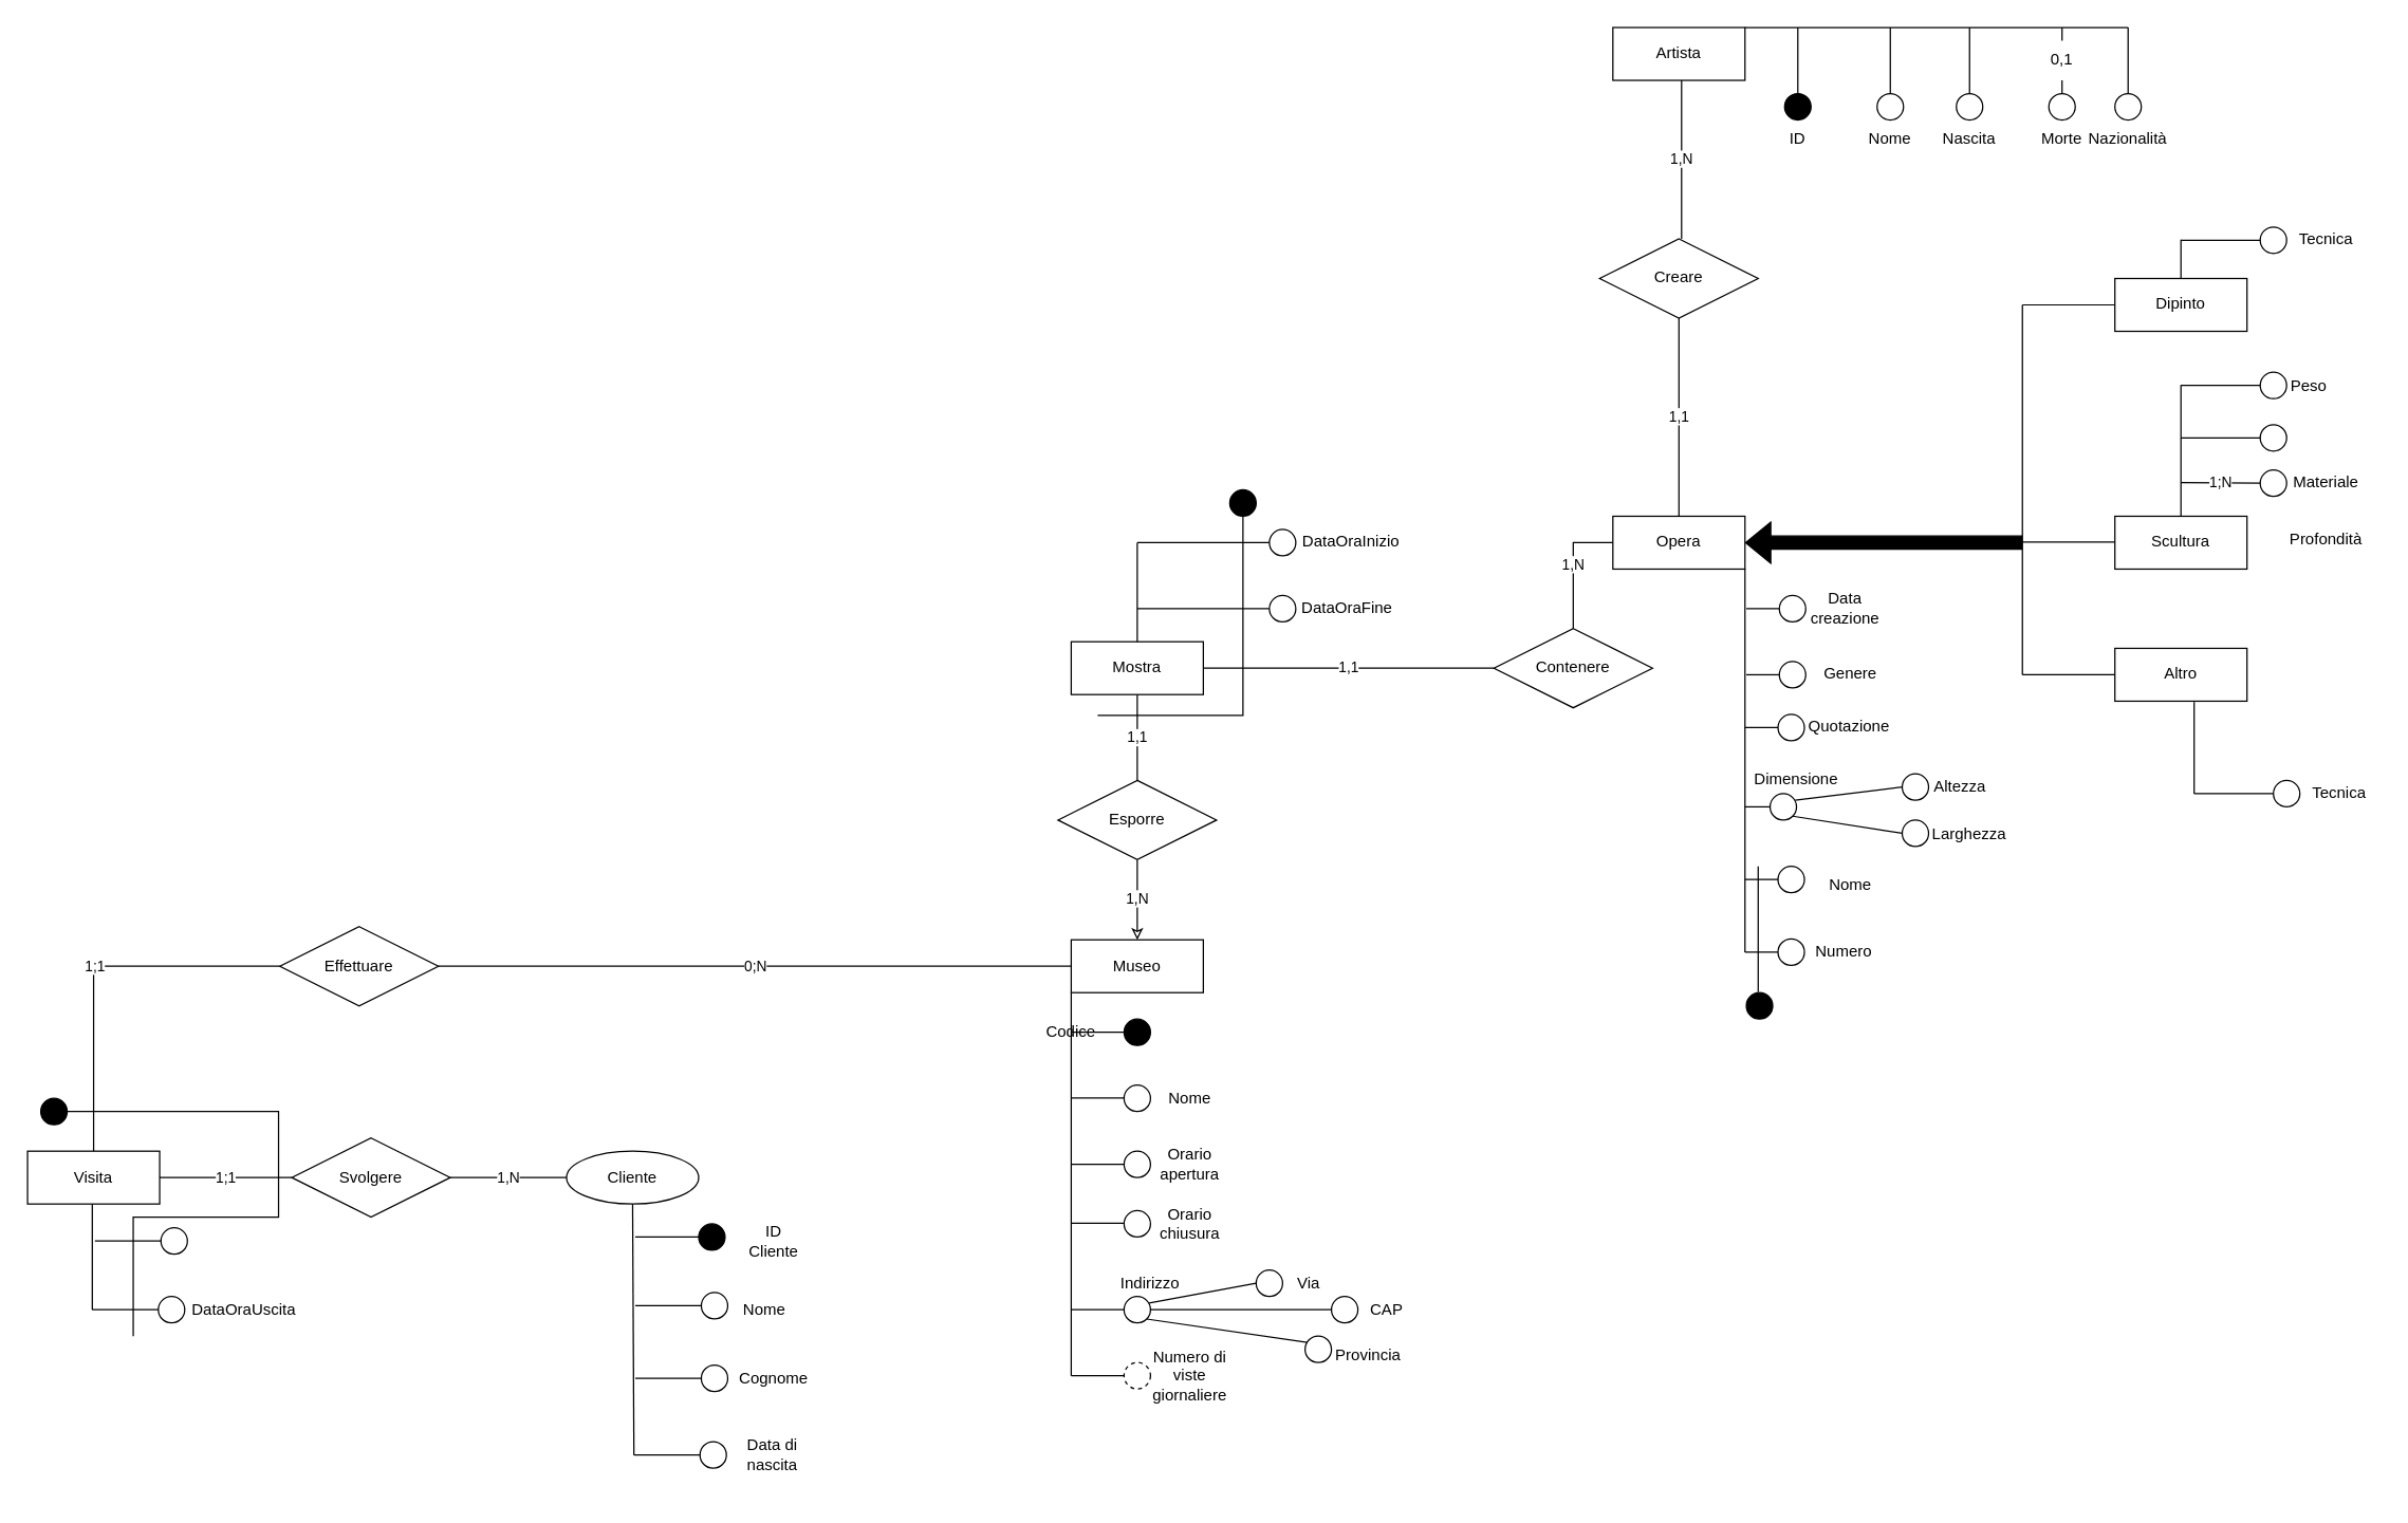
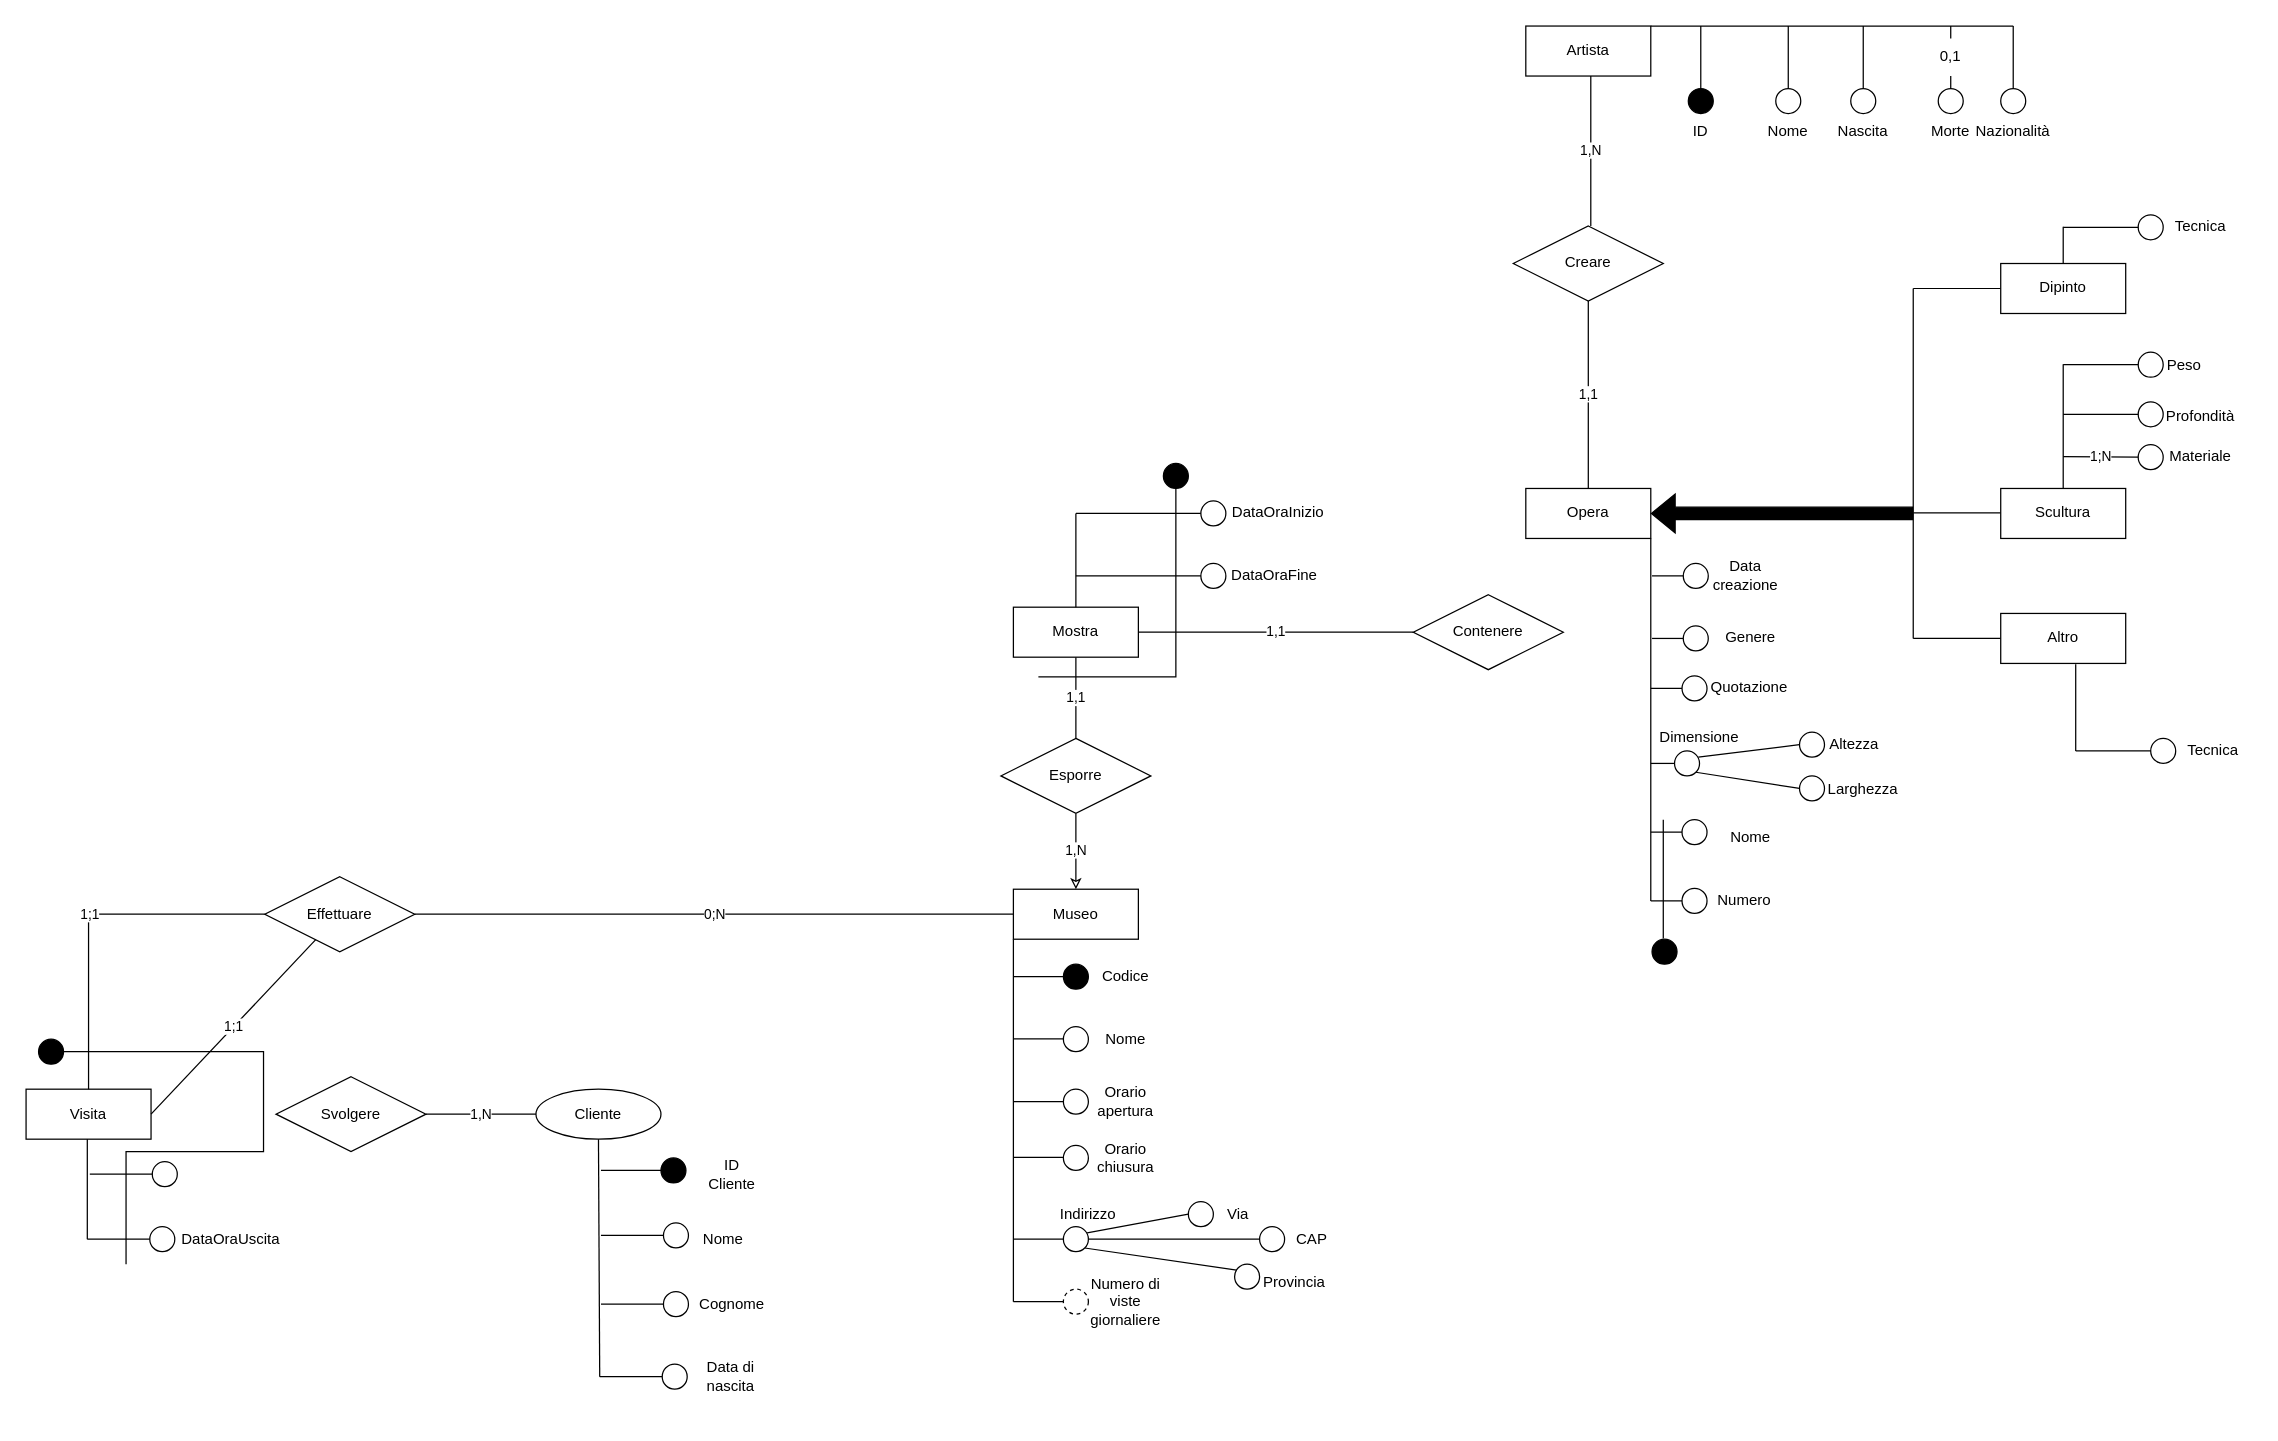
- <mxCell id="149" value="&lt;div&gt;Profondità&lt;/div&gt;" style="text;html=1;strokeColor=none;fillColor=none;align=center;verticalAlign=middle;whiteSpace=wrap;rounded=0;" vertex="1" parent="1"><mxGeometry x="1730" y="393.34" width="60" height="30" as="geometry" /></mxCell>
+ <mxCell id="149" value="&lt;div&gt;Profondità&lt;/div&gt;" style="text;html=1;strokeColor=none;fillColor=none;align=center;verticalAlign=middle;whiteSpace=wrap;rounded=0;" vertex="1" parent="1"><mxGeometry x="1730" y="318.34" width="60" height="30" as="geometry" /></mxCell>
- <mxCell id="23" value="1,N" style="endArrow=none;html=1;rounded=0;exitX=0.5;exitY=0;exitDx=0;exitDy=0;entryX=0;entryY=0.5;entryDx=0;entryDy=0;" parent="1" source="22" target="3" edge="1"><mxGeometry relative="1" as="geometry"><mxPoint x="1170" y="590.34" as="sourcePoint" /><mxPoint x="1190" y="410.34" as="targetPoint" /><Array as="points"><mxPoint x="1190" y="410.34" /></Array></mxGeometry></mxCell>
- <mxCell id="45" value="&lt;div&gt;Codice&lt;/div&gt;" style="text;html=1;strokeColor=none;fillColor=none;align=center;verticalAlign=middle;whiteSpace=wrap;rounded=0;" parent="1" vertex="1"><mxGeometry x="780" y="766" width="60" height="30" as="geometry" /></mxCell>
+ <mxCell id="45" value="&lt;div&gt;Codice&lt;/div&gt;" style="text;html=1;strokeColor=none;fillColor=none;align=center;verticalAlign=middle;whiteSpace=wrap;rounded=0;" parent="1" vertex="1"><mxGeometry x="870" y="766" width="60" height="30" as="geometry" /></mxCell>
- <mxCell id="122" value="1;1" style="endArrow=none;html=1;rounded=0;entryX=0;entryY=0.5;entryDx=0;entryDy=0;exitX=1;exitY=0.5;exitDx=0;exitDy=0;" parent="1" source="113" target="120" edge="1"><mxGeometry relative="1" as="geometry"><mxPoint x="140" y="891" as="sourcePoint" /><mxPoint x="211" y="890" as="targetPoint" /></mxGeometry></mxCell>
+ <mxCell id="122" value="1;1" style="endArrow=none;html=1;rounded=0;exitX=1;exitY=0.5;exitDx=0;exitDy=0;" parent="1" source="113" target="14" edge="1"><mxGeometry relative="1" as="geometry"><mxPoint x="140" y="891" as="sourcePoint" /><mxPoint x="211" y="890" as="targetPoint" /></mxGeometry></mxCell>
